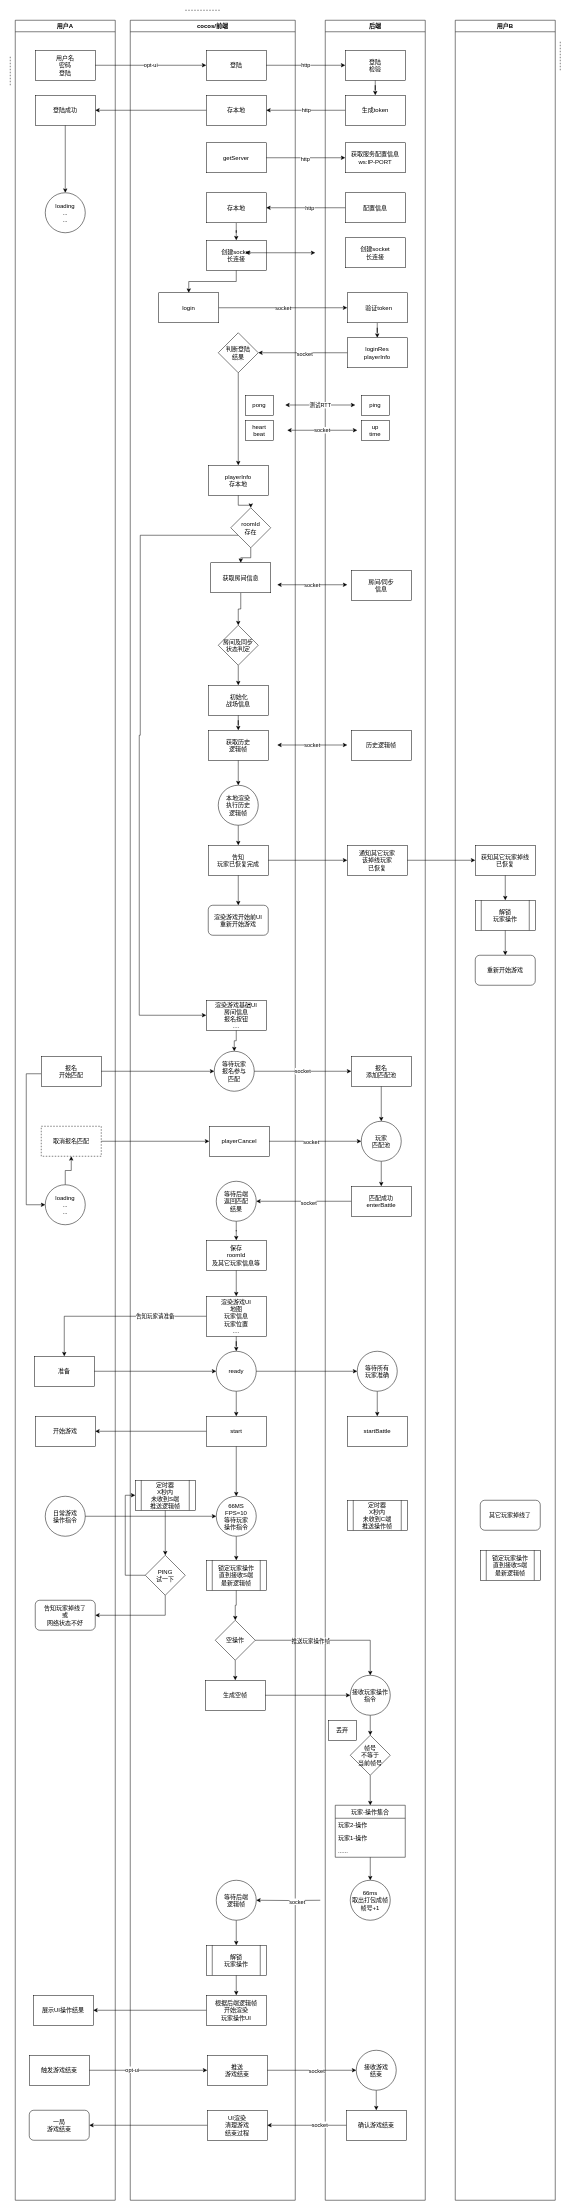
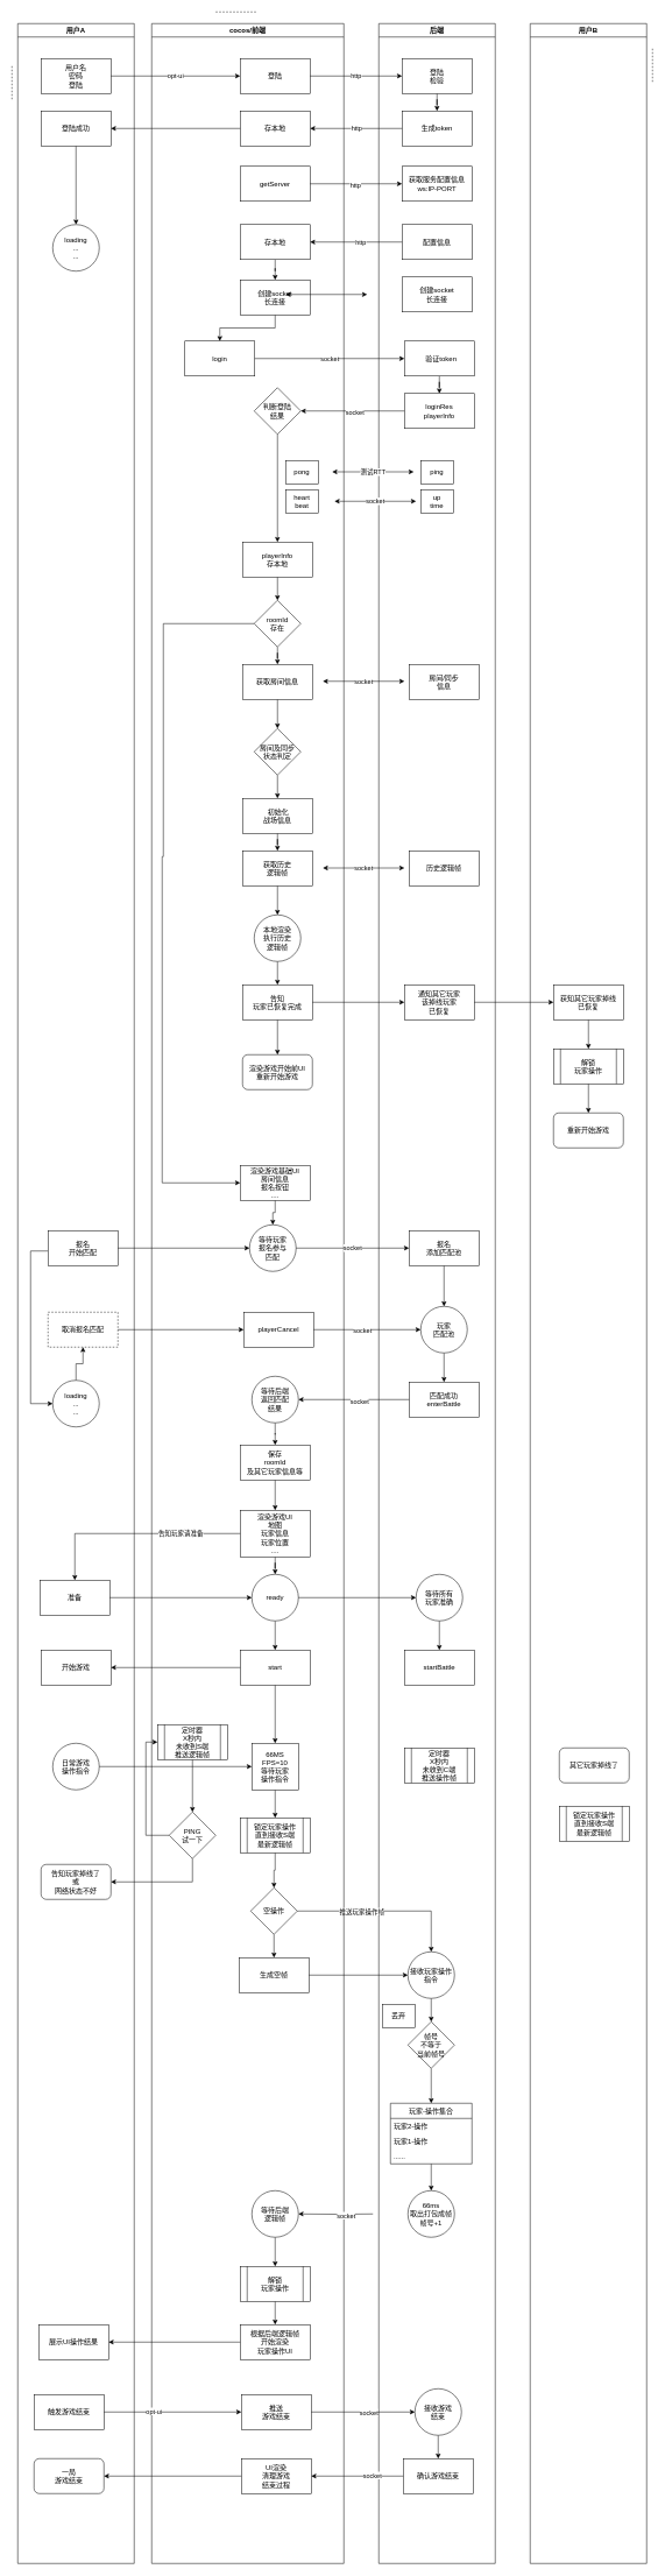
- <mxCell id="41" value="roomId&lt;br&gt;存在" style="rhombus;whiteSpace=wrap;html=1;" parent="19" vertex="1"><mxGeometry x="201" y="975" width="80" height="80" as="geometry" /></mxCell>
+ <mxCell id="41" value="roomId&lt;br&gt;存在" style="rhombus;whiteSpace=wrap;html=1;" parent="19" vertex="1"><mxGeometry x="176" y="990" width="80" height="80" as="geometry" /></mxCell>
- <mxCell id="60" value="获取房间信息" style="rounded=0;whiteSpace=wrap;html=1;" parent="19" vertex="1"><mxGeometry x="161" y="1085" width="120" height="60" as="geometry" /></mxCell>
+ <mxCell id="60" value="获取房间信息" style="rounded=0;whiteSpace=wrap;html=1;" parent="19" vertex="1"><mxGeometry x="156" y="1100" width="120" height="60" as="geometry" /></mxCell>
- <mxCell id="44" value="66MS&lt;br&gt;FPS=10&lt;br&gt;等待玩家&lt;br&gt;操作指令" style="ellipse;whiteSpace=wrap;html=1;aspect=fixed;" parent="19" vertex="1"><mxGeometry x="172" y="2952" width="80" height="80" as="geometry" /></mxCell>
+ <mxCell id="44" value="66MS&lt;br&gt;FPS=10&lt;br&gt;等待玩家&lt;br&gt;操作指令" style="whiteSpace=wrap;html=1;aspect=fixed;rounded=0;" parent="19" vertex="1"><mxGeometry x="172" y="2952" width="80" height="80" as="geometry" /></mxCell>
